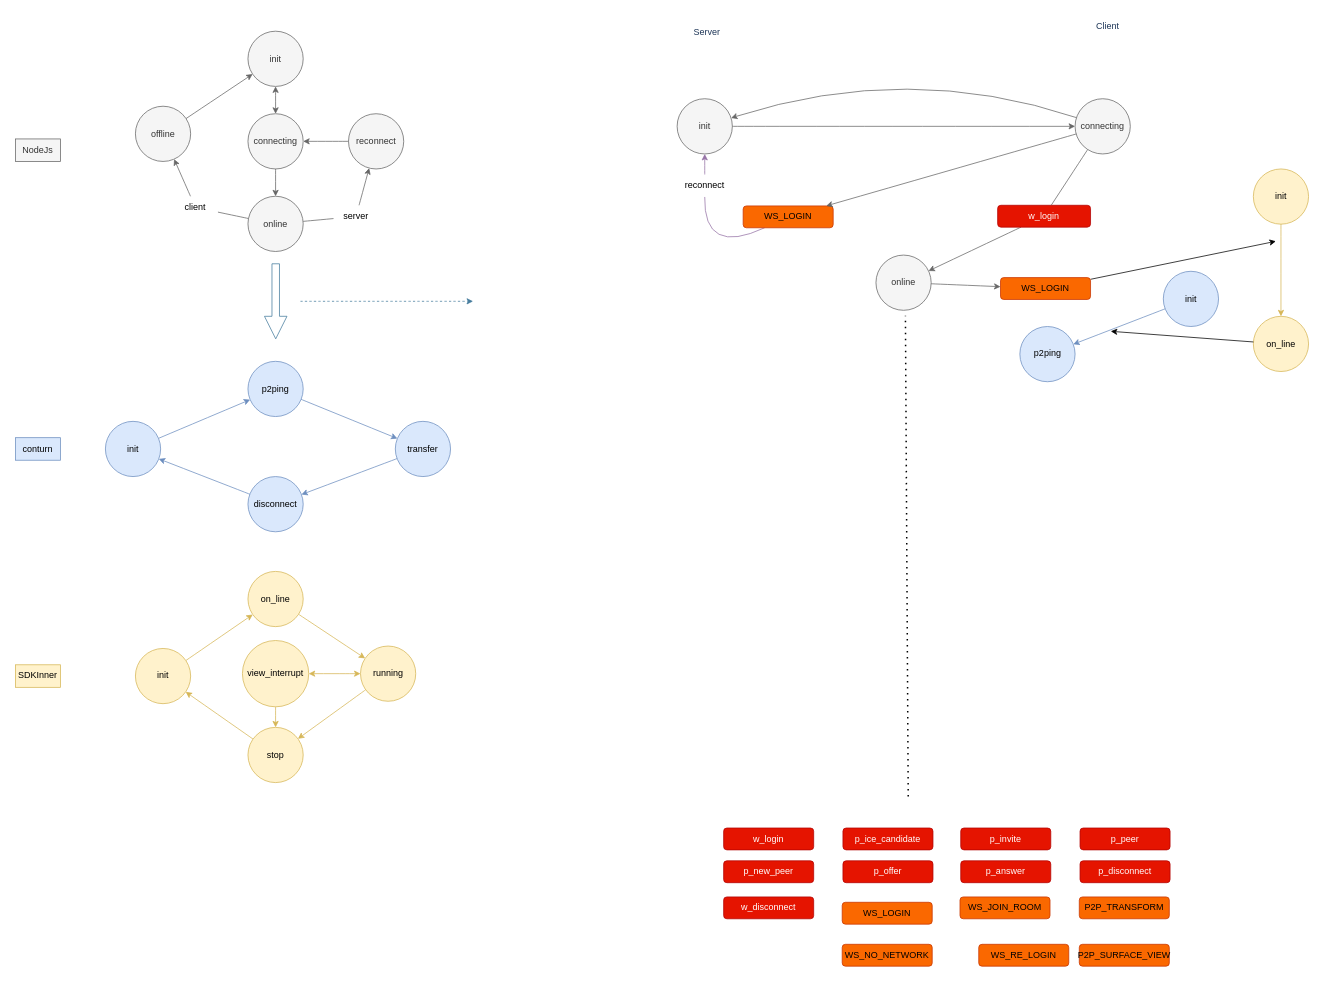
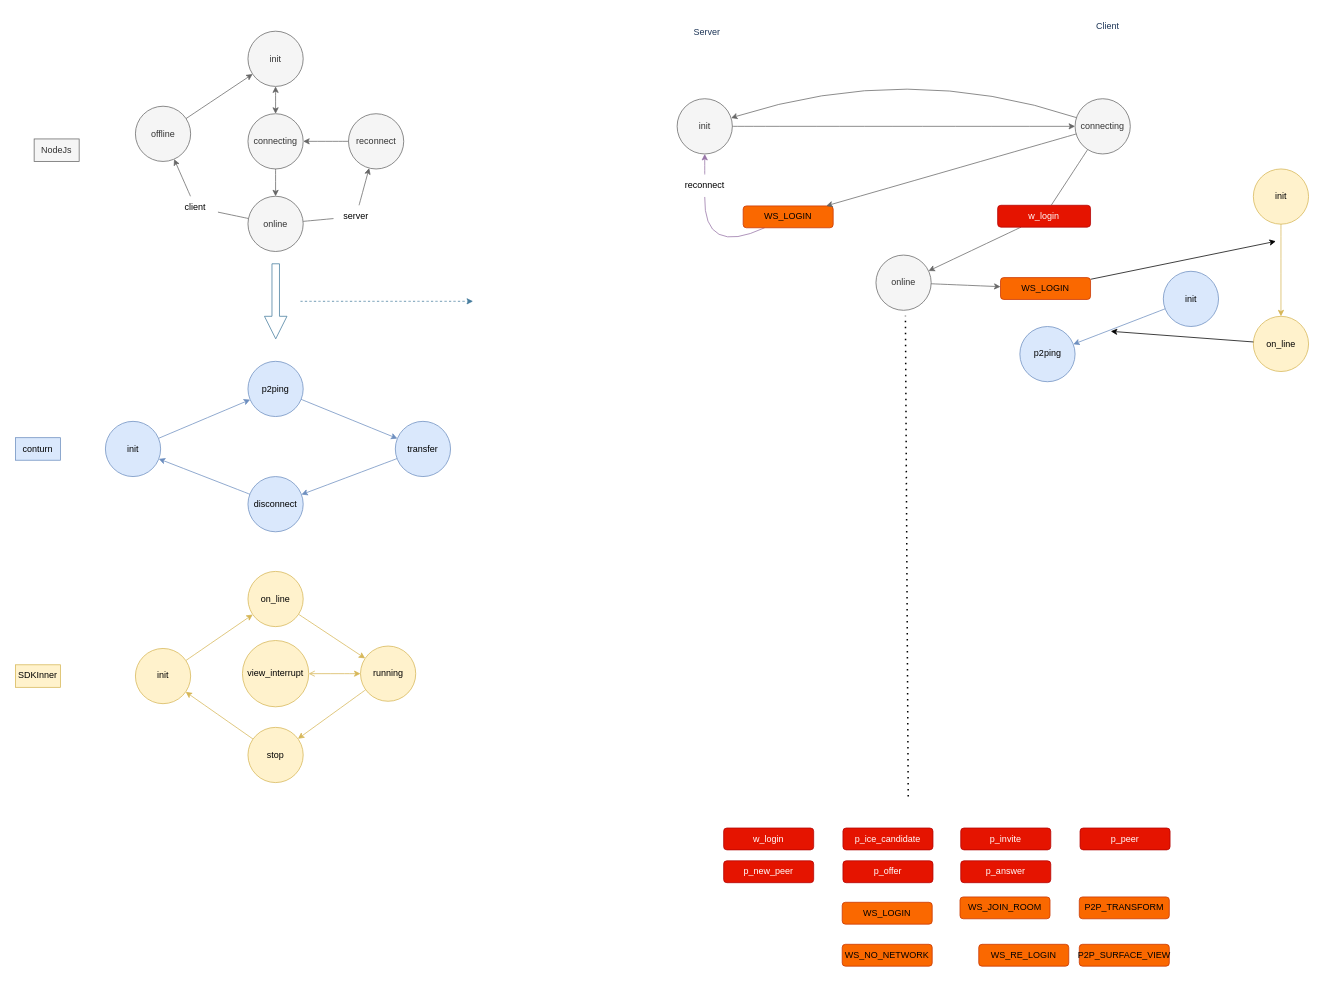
- <mxCell id="19" value="NodeJs" style="text;html=1;strokeColor=#666666;fillColor=#f5f5f5;align=center;verticalAlign=middle;whiteSpace=wrap;rounded=0;fontColor=#333333;" vertex="1" parent="1"><mxGeometry x="20" y="184.6" width="60" height="30" as="geometry" /></mxCell>
+ <mxCell id="19" value="NodeJs" style="text;html=1;strokeColor=#666666;fillColor=#f5f5f5;align=center;verticalAlign=middle;whiteSpace=wrap;rounded=0;fontColor=#333333;" vertex="1" parent="1"><mxGeometry x="45" y="184.6" width="60" height="30" as="geometry" /></mxCell>
- <mxCell id="66" value="" style="curved=1;endArrow=classic;html=1;rounded=0;strokeColor=#d6b656;fontColor=#1D3557;labelBackgroundColor=#F1FAEE;fillColor=#fff2cc;startArrow=classic;startFill=1;" edge="1" parent="1" target="64" source="58"><mxGeometry x="170" y="370" width="50" height="50" as="geometry"><mxPoint x="537.596" y="834.604" as="sourcePoint" /><mxPoint x="604.4" y="886.19" as="targetPoint" /><Array as="points" /></mxGeometry></mxCell>
+ <mxCell id="66" value="" style="curved=1;endArrow=open;html=1;rounded=0;strokeColor=#d6b656;fontColor=#1D3557;labelBackgroundColor=#F1FAEE;fillColor=#fff2cc;startArrow=classic;startFill=1;" edge="1" parent="1" target="64" source="58"><mxGeometry x="170" y="370" width="50" height="50" as="geometry"><mxPoint x="537.596" y="834.604" as="sourcePoint" /><mxPoint x="604.4" y="886.19" as="targetPoint" /><Array as="points" /></mxGeometry></mxCell>
- <mxCell id="65" value="" style="curved=1;endArrow=classic;html=1;rounded=0;strokeColor=#d6b656;fontColor=#1D3557;labelBackgroundColor=#F1FAEE;fillColor=#fff2cc;" edge="1" parent="1" source="64" target="59"><mxGeometry x="170" y="370" width="50" height="50" as="geometry"><mxPoint x="444.4" y="969.39" as="sourcePoint" /><mxPoint x="204.416" y="835.011" as="targetPoint" /><Array as="points" /></mxGeometry></mxCell>
- <mxCell id="38" value="p_disconnect" style="rounded=1;whiteSpace=wrap;html=1;sketch=0;strokeColor=#B20000;fillColor=#e51400;fontColor=#ffffff;" vertex="1" parent="1"><mxGeometry x="1439" y="1146.735" width="120" height="29.157" as="geometry" /></mxCell>
- <mxCell id="39" value="w_disconnect" style="rounded=1;whiteSpace=wrap;html=1;sketch=0;strokeColor=#B20000;fillColor=#e51400;fontColor=#ffffff;" vertex="1" parent="1"><mxGeometry x="964" y="1194.843" width="120" height="29.157" as="geometry" /></mxCell>
